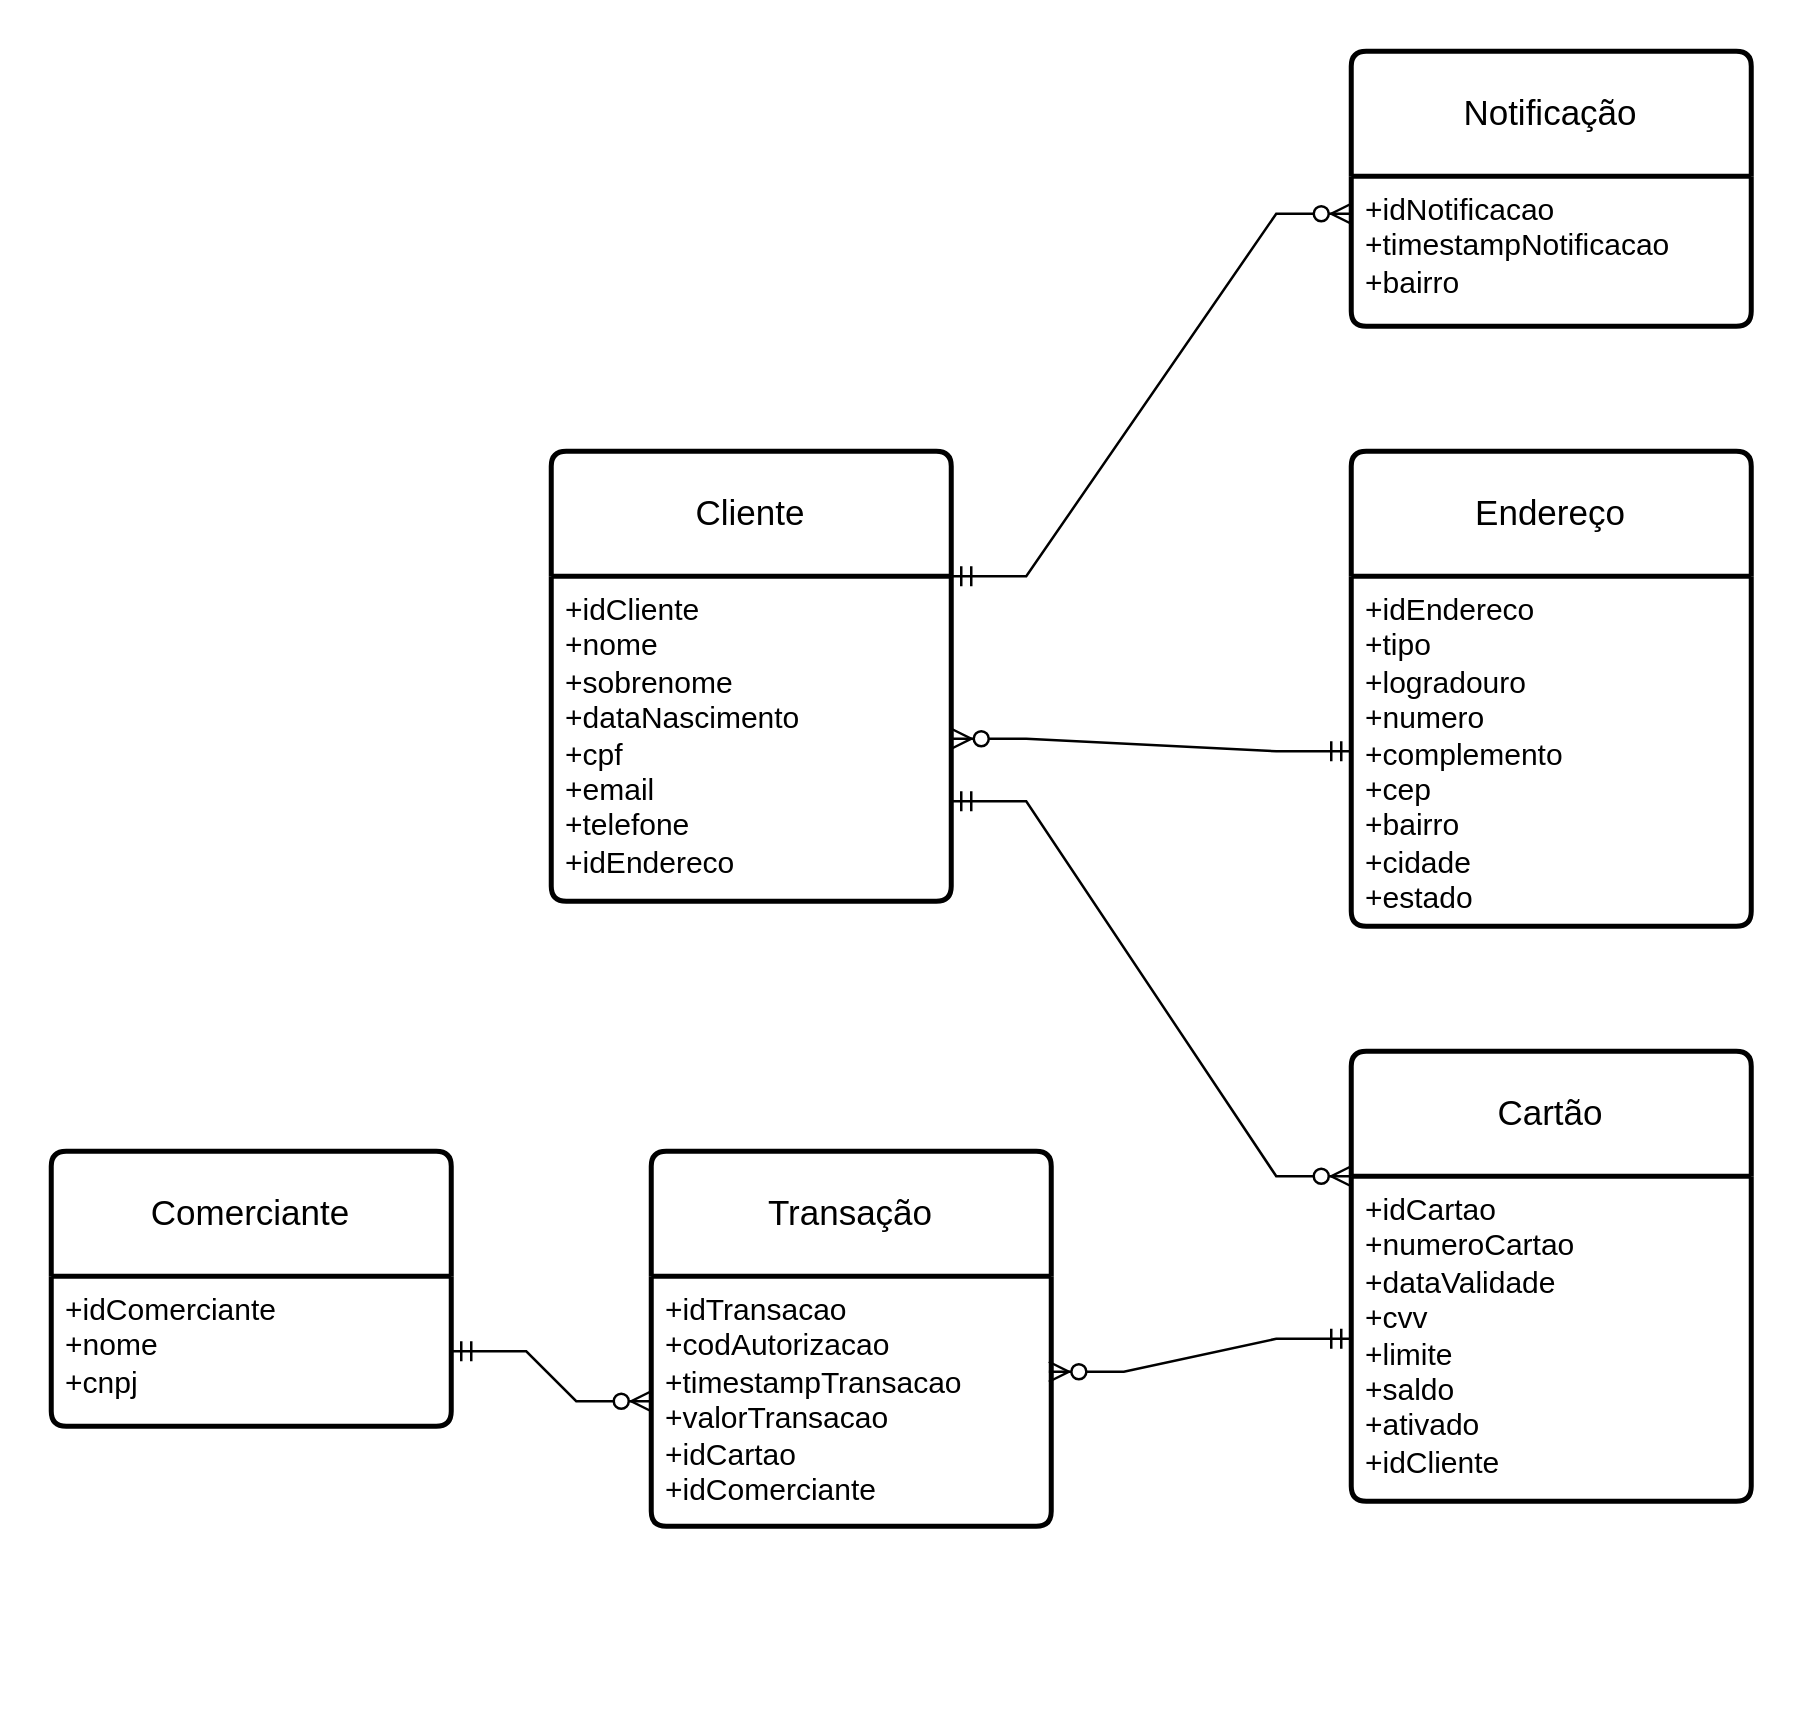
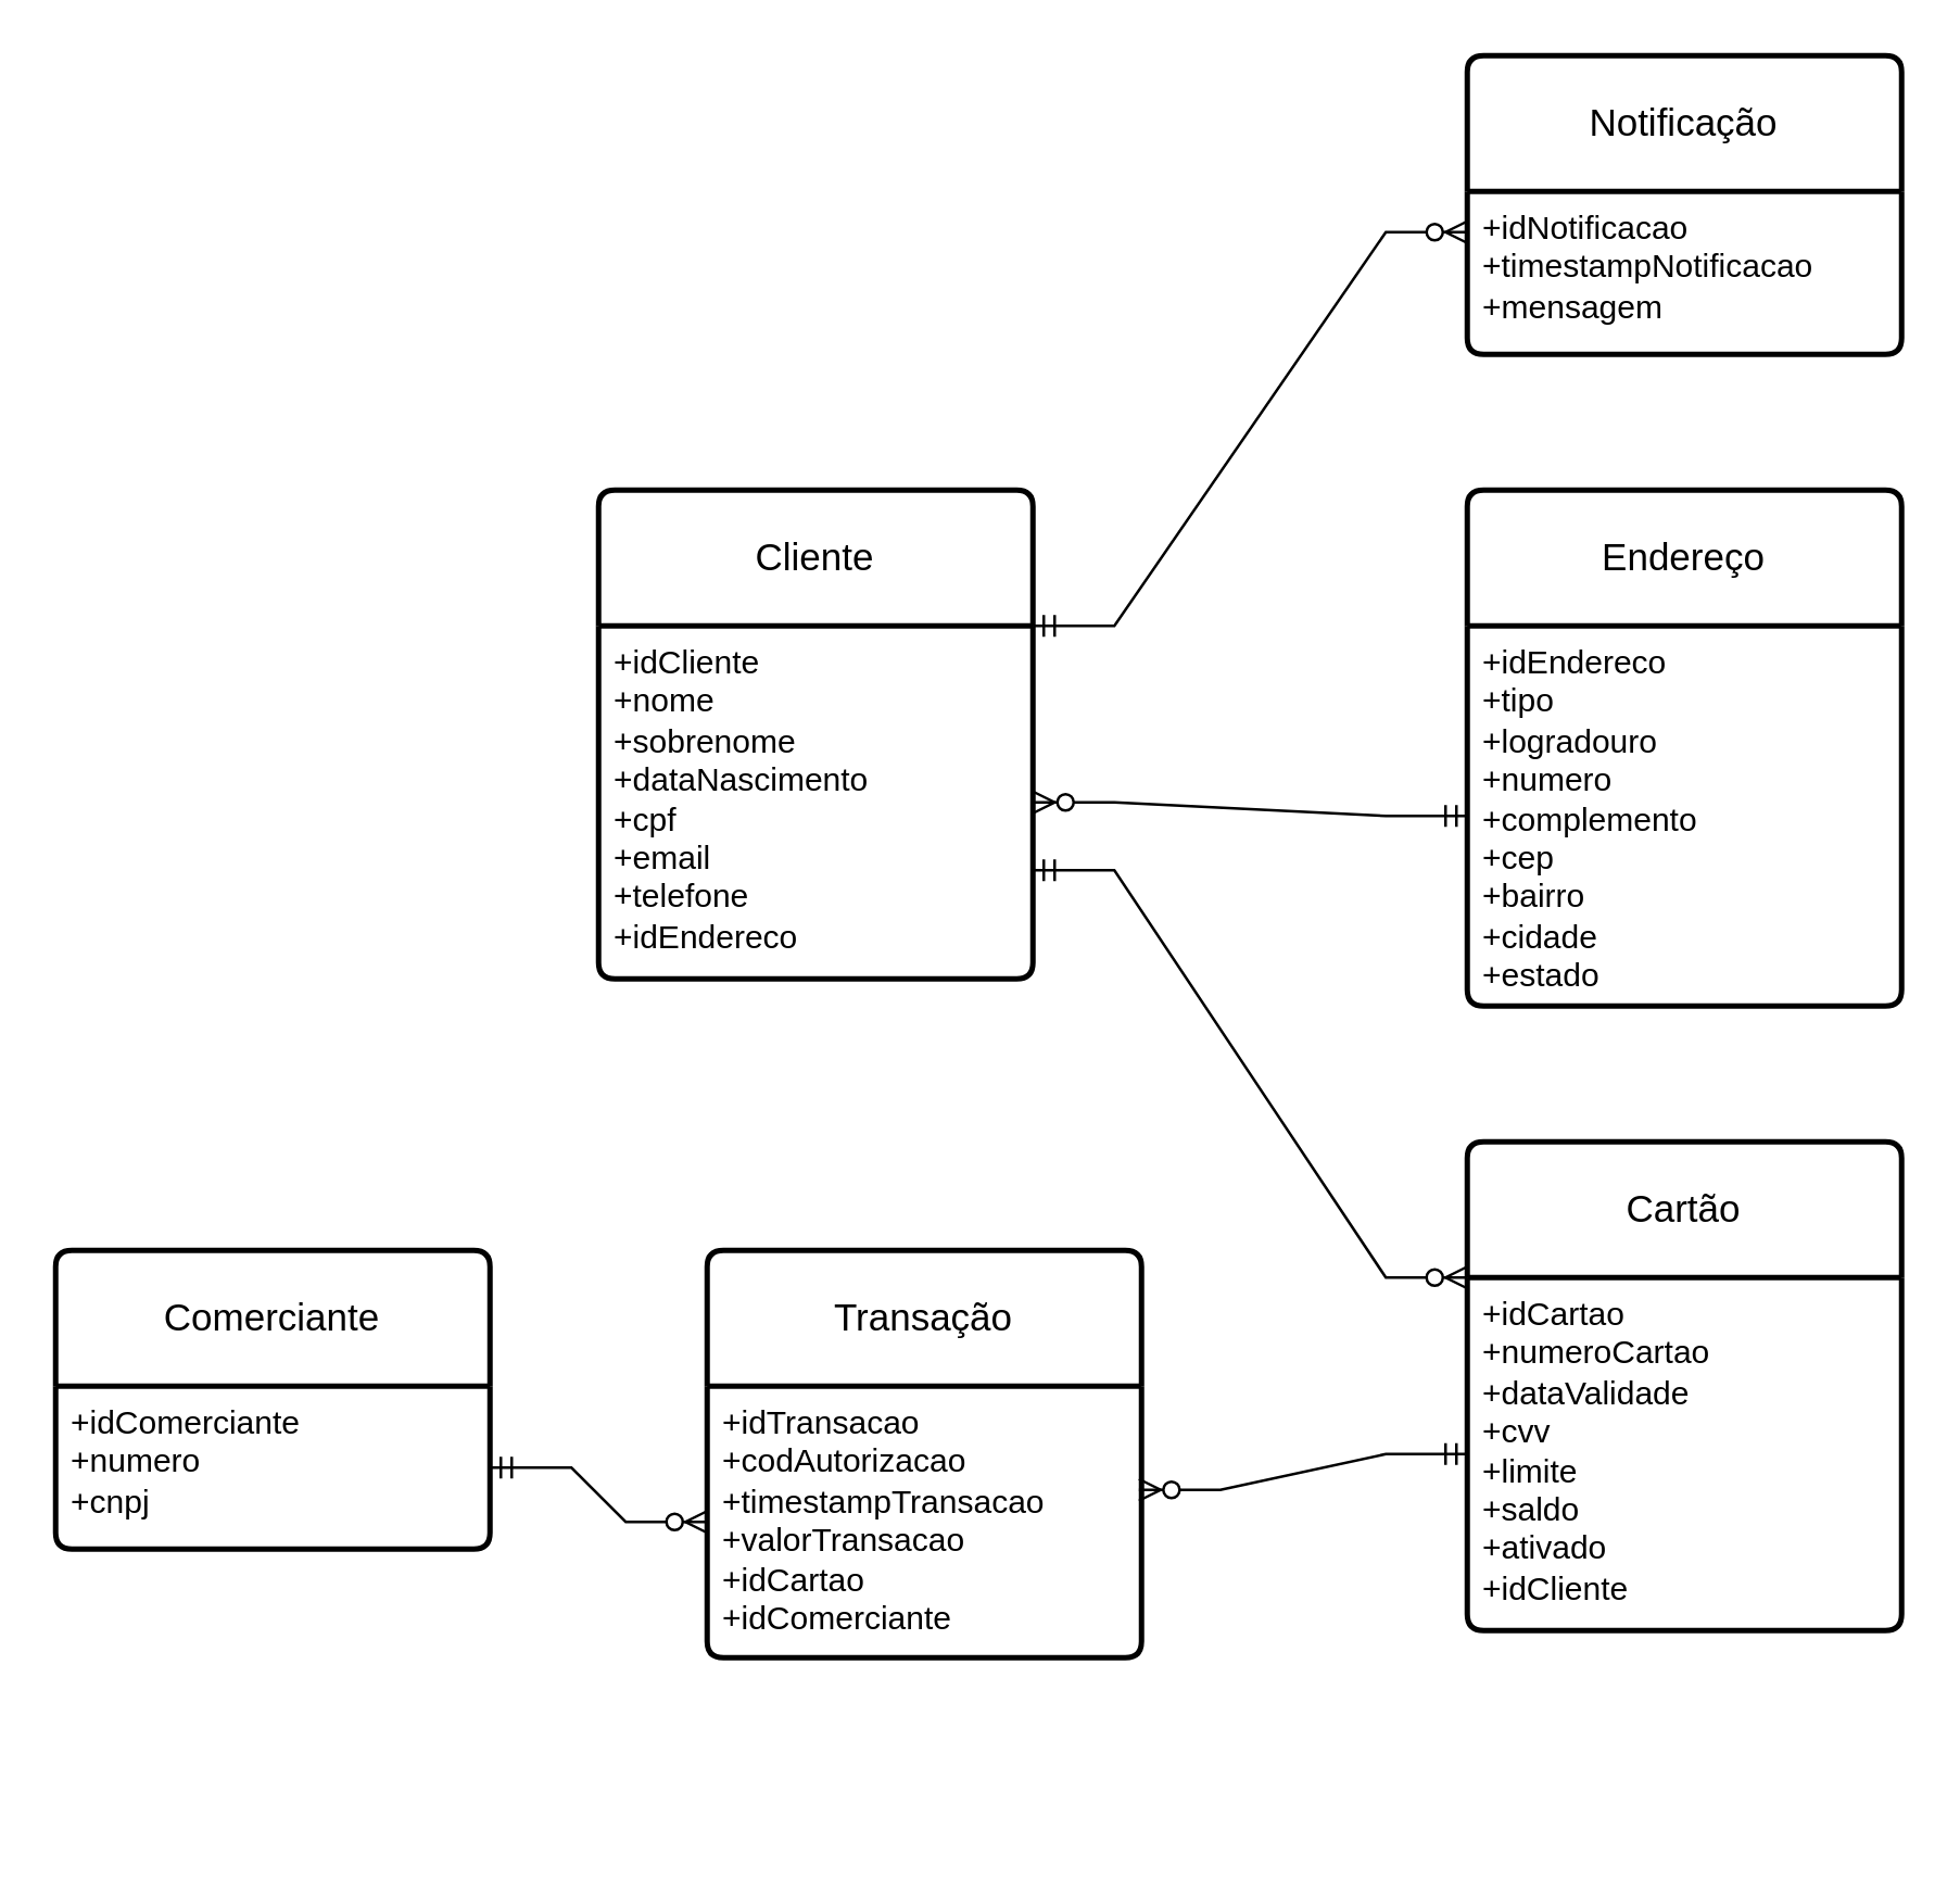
- <mxCell id="13" value="+idNotificacao&lt;br&gt;+timestampNotificacao&lt;br&gt;&lt;div&gt;+bairro&lt;/div&gt;" style="align=left;strokeColor=none;fillColor=none;spacingLeft=4;fontSize=12;verticalAlign=top;resizable=0;rotatable=0;part=1;html=1;" parent="12" vertex="1"><mxGeometry y="50" width="160" height="60" as="geometry" /></mxCell>
+ <mxCell id="13" value="+idNotificacao&lt;br&gt;+timestampNotificacao&lt;br&gt;&lt;div&gt;+mensagem&lt;/div&gt;" style="align=left;strokeColor=none;fillColor=none;spacingLeft=4;fontSize=12;verticalAlign=top;resizable=0;rotatable=0;part=1;html=1;" parent="12" vertex="1"><mxGeometry y="50" width="160" height="60" as="geometry" /></mxCell>
- <mxCell id="5" value="+idComerciante&lt;br&gt;+nome&lt;br&gt;+cnpj" style="align=left;strokeColor=none;fillColor=none;spacingLeft=4;fontSize=12;verticalAlign=top;resizable=0;rotatable=0;part=1;html=1;" parent="4" vertex="1"><mxGeometry y="50" width="160" height="60" as="geometry" /></mxCell>
+ <mxCell id="5" value="+idComerciante&lt;br&gt;+numero&lt;br&gt;+cnpj" style="align=left;strokeColor=none;fillColor=none;spacingLeft=4;fontSize=12;verticalAlign=top;resizable=0;rotatable=0;part=1;html=1;" parent="4" vertex="1"><mxGeometry y="50" width="160" height="60" as="geometry" /></mxCell>
